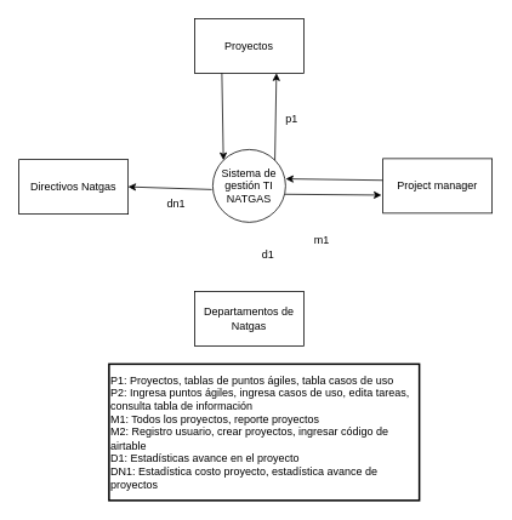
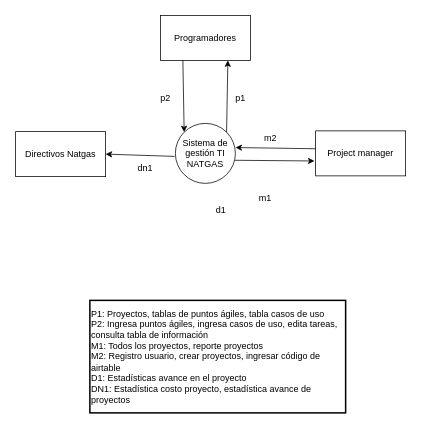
- <mxCell id="3" value="Proyectos" style="rounded=0;whiteSpace=wrap;html=1;" vertex="1" parent="1"><mxGeometry x="213" y="20" width="120" height="60" as="geometry" /></mxCell>
+ <mxCell id="3" value="Programadores" style="rounded=0;whiteSpace=wrap;html=1;" vertex="1" parent="1"><mxGeometry x="213" y="20" width="120" height="60" as="geometry" /></mxCell>
+ <mxCell id="9" value="p2" style="text;html=1;strokeColor=none;fillColor=none;align=center;verticalAlign=middle;whiteSpace=wrap;rounded=0;" vertex="1" parent="1"><mxGeometry x="200" y="120" width="40" height="20" as="geometry" /></mxCell>
+ <mxCell id="13" value="m2" style="text;html=1;strokeColor=none;fillColor=none;align=center;verticalAlign=middle;whiteSpace=wrap;rounded=0;" vertex="1" parent="1"><mxGeometry x="340" y="174" width="40" height="20" as="geometry" /></mxCell>
- <mxCell id="5" value="Departamentos de Natgas" style="rounded=0;whiteSpace=wrap;html=1;" vertex="1" parent="1"><mxGeometry x="213" y="320" width="120" height="60" as="geometry" /></mxCell>
